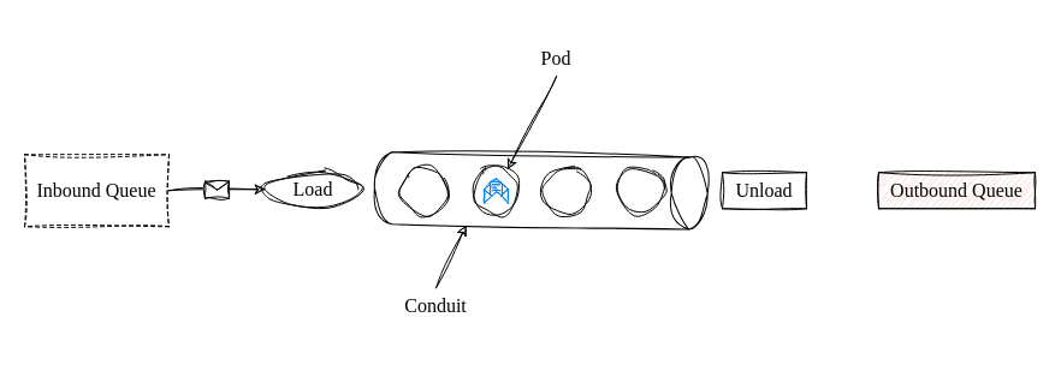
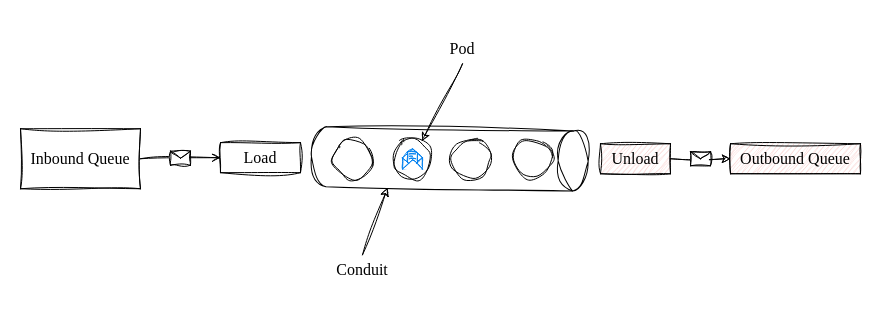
- <mxCell id="14" value="" style="endArrow=classic;html=1;rounded=0;entryX=0;entryY=0.5;entryDx=0;entryDy=0;sketch=1;curveFitting=1;jiggle=2;fontFamily=Comic Sans MS;fontSize=16;exitX=1;exitY=0.5;exitDx=0;exitDy=0;" parent="1" source="3" target="9" edge="1"><mxGeometry relative="1" as="geometry"><mxPoint x="300" y="157.92" as="sourcePoint" /><mxPoint x="330" y="252.173" as="targetPoint" /></mxGeometry></mxCell>
+ <mxCell id="14" value="" style="endArrow=open;html=1;rounded=0;entryX=0;entryY=0.5;entryDx=0;entryDy=0;sketch=1;curveFitting=1;jiggle=2;fontFamily=Comic Sans MS;fontSize=16;exitX=1;exitY=0.5;exitDx=0;exitDy=0;" parent="1" source="3" target="9" edge="1"><mxGeometry relative="1" as="geometry"><mxPoint x="300" y="157.92" as="sourcePoint" /><mxPoint x="330" y="252.173" as="targetPoint" /></mxGeometry></mxCell>
- <mxCell id="9" value="Load" style="ellipse;whiteSpace=wrap;html=1;fontFamily=Comic Sans MS;fontSize=16;sketch=1;curveFitting=1;jiggle=2;" parent="1" vertex="1"><mxGeometry x="220" y="142.17" width="80" height="30" as="geometry" /></mxCell>
+ <mxCell id="9" value="Load" style="rounded=0;whiteSpace=wrap;html=1;fontFamily=Comic Sans MS;fontSize=16;sketch=1;curveFitting=1;jiggle=2;" parent="1" vertex="1"><mxGeometry x="220" y="142.17" width="80" height="30" as="geometry" /></mxCell>
- <mxCell id="3" value="Inbound Queue" style="rounded=0;whiteSpace=wrap;html=1;fontFamily=Comic Sans MS;fontSize=16;sketch=1;curveFitting=1;jiggle=2;dashed=1;" parent="1" vertex="1"><mxGeometry x="20" y="128.25" width="120" height="60" as="geometry" /></mxCell>
+ <mxCell id="3" value="Inbound Queue" style="rounded=0;whiteSpace=wrap;html=1;fontFamily=Comic Sans MS;fontSize=16;sketch=1;curveFitting=1;jiggle=2;" parent="1" vertex="1"><mxGeometry x="20" y="128.25" width="120" height="60" as="geometry" /></mxCell>
- <mxCell id="10" value="Unload" style="rounded=0;whiteSpace=wrap;html=1;fontFamily=Comic Sans MS;fontSize=16;rotation=0;sketch=1;curveFitting=1;jiggle=2;" parent="1" vertex="1"><mxGeometry x="600" y="143.253" width="70" height="30" as="geometry" /></mxCell>
+ <mxCell id="10" value="Unload" style="rounded=0;whiteSpace=wrap;html=1;fontFamily=Comic Sans MS;fontSize=16;rotation=0;sketch=1;curveFitting=1;jiggle=2;fillColor=#f8cecc;" parent="1" vertex="1"><mxGeometry x="600" y="143.253" width="70" height="30" as="geometry" /></mxCell>
+ <mxCell id="16" value="" style="endArrow=classic;html=1;rounded=0;entryX=0;entryY=0.5;entryDx=0;entryDy=0;exitX=1;exitY=0.5;exitDx=0;exitDy=0;sketch=1;curveFitting=1;jiggle=2;fontFamily=Comic Sans MS;fontSize=16;" parent="1" source="10" target="4" edge="1"><mxGeometry relative="1" as="geometry"><mxPoint x="490" y="142.173" as="sourcePoint" /><mxPoint x="590" y="142.173" as="targetPoint" /></mxGeometry></mxCell>
+ <mxCell id="17" value="" style="shape=message;html=1;outlineConnect=0;sketch=1;curveFitting=1;jiggle=2;fontFamily=Comic Sans MS;fontSize=16;" parent="16" vertex="1"><mxGeometry width="20" height="14" relative="1" as="geometry"><mxPoint x="-10" y="-7" as="offset" /></mxGeometry></mxCell>
- <mxCell id="11" value="Conduit" style="text;html=1;align=center;verticalAlign=middle;whiteSpace=wrap;rounded=0;sketch=1;curveFitting=1;jiggle=2;fontFamily=Comic Sans MS;fontSize=16;" parent="1" vertex="1"><mxGeometry x="332" y="239.333" width="60" height="30" as="geometry" /></mxCell>
+ <mxCell id="11" value="Conduit" style="text;html=1;align=center;verticalAlign=middle;whiteSpace=wrap;rounded=0;sketch=1;curveFitting=1;jiggle=2;fontFamily=Comic Sans MS;fontSize=16;" parent="1" vertex="1"><mxGeometry x="332" y="254.333" width="60" height="30" as="geometry" /></mxCell>
